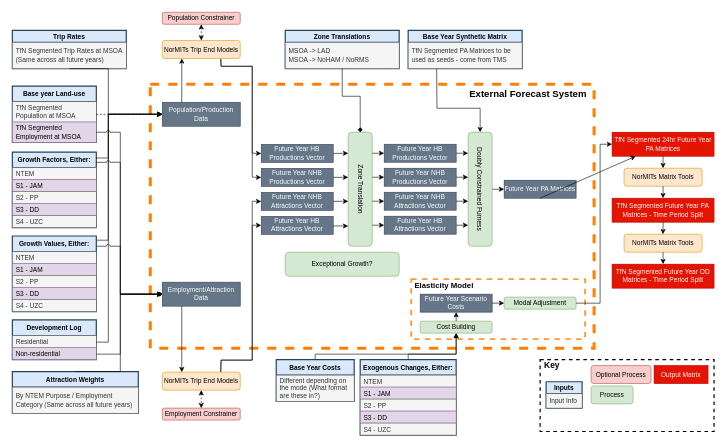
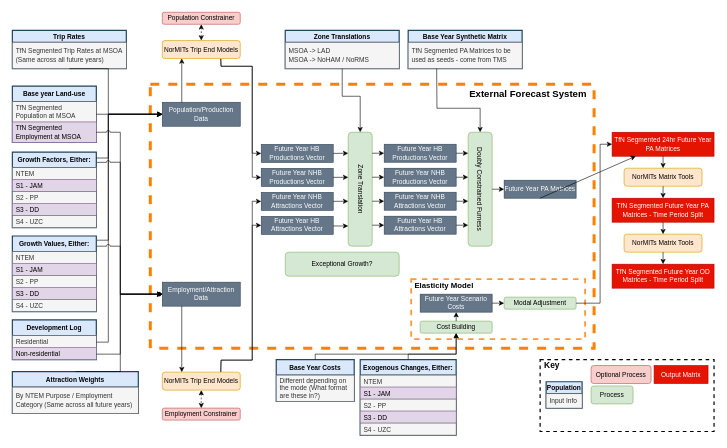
- <mxCell id="29" value="" style="endArrow=classic;html=1;exitX=1;exitY=0.5;exitDx=0;exitDy=0;rounded=0;entryX=0;entryY=0.5;entryDx=0;entryDy=0;dashed=1;" edge="1" parent="1" source="5" target="73"><mxGeometry width="50" height="50" relative="1" as="geometry"><mxPoint x="270" y="370" as="sourcePoint" /><mxPoint x="230" y="190" as="targetPoint" /><Array as="points"><mxPoint x="180" y="190" /></Array></mxGeometry></mxCell>
+ <mxCell id="29" value="" style="endArrow=classic;html=1;exitX=1;exitY=0.5;exitDx=0;exitDy=0;rounded=0;entryX=0;entryY=0.5;entryDx=0;entryDy=0;" edge="1" parent="1" source="5" target="73"><mxGeometry width="50" height="50" relative="1" as="geometry"><mxPoint x="270" y="370" as="sourcePoint" /><mxPoint x="230" y="190" as="targetPoint" /><Array as="points"><mxPoint x="180" y="190" /></Array></mxGeometry></mxCell>
- <mxCell id="67" value="" style="endArrow=diamond;html=1;exitX=0.5;exitY=1;exitDx=0;exitDy=0;entryX=0;entryY=0.5;entryDx=0;entryDy=0;rounded=0;" edge="1" parent="1" source="65" target="45"><mxGeometry width="50" height="50" relative="1" as="geometry"><mxPoint x="620" y="130" as="sourcePoint" /><mxPoint x="315" y="150" as="targetPoint" /><Array as="points"><mxPoint x="570" y="160" /><mxPoint x="600" y="160" /></Array></mxGeometry></mxCell>
+ <mxCell id="67" value="" style="endArrow=classic;html=1;exitX=0.5;exitY=1;exitDx=0;exitDy=0;entryX=0;entryY=0.5;entryDx=0;entryDy=0;rounded=0;" edge="1" parent="1" source="65" target="45"><mxGeometry width="50" height="50" relative="1" as="geometry"><mxPoint x="620" y="130" as="sourcePoint" /><mxPoint x="315" y="150" as="targetPoint" /><Array as="points"><mxPoint x="570" y="160" /><mxPoint x="600" y="160" /></Array></mxGeometry></mxCell>
- <mxCell id="86" value="Inputs" style="swimlane;fontStyle=1;childLayout=stackLayout;horizontal=1;startSize=20;fillColor=#dae8fc;horizontalStack=0;resizeParent=1;resizeParentMax=0;resizeLast=0;collapsible=1;marginBottom=0;rounded=0;glass=0;fontSize=11;align=center;strokeWidth=2;strokeColor=#23445D;" vertex="1" parent="83"><mxGeometry x="10" y="37" width="60" height="44" as="geometry" /></mxCell>
+ <mxCell id="86" value="Population" style="swimlane;fontStyle=1;childLayout=stackLayout;horizontal=1;startSize=20;fillColor=#dae8fc;horizontalStack=0;resizeParent=1;resizeParentMax=0;resizeLast=0;collapsible=1;marginBottom=0;rounded=0;glass=0;fontSize=11;align=center;strokeWidth=2;strokeColor=#23445D;" vertex="1" parent="83"><mxGeometry x="10" y="37" width="60" height="44" as="geometry" /></mxCell>
